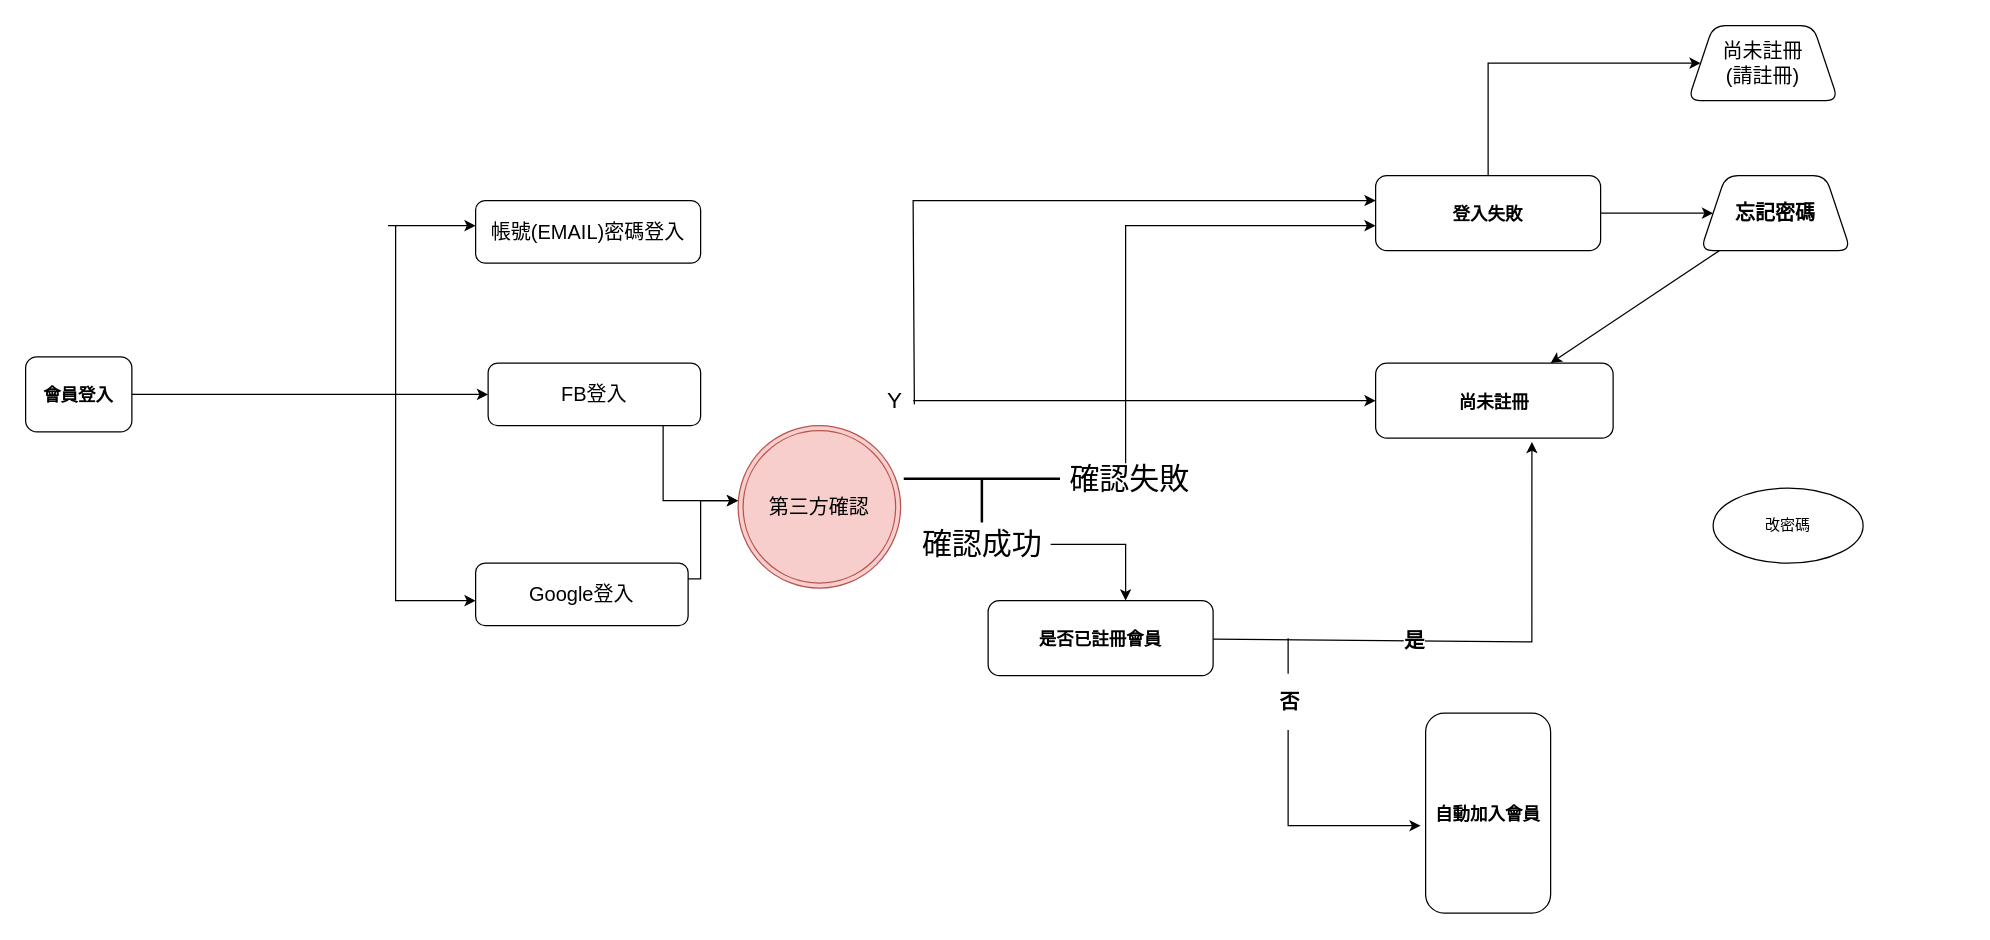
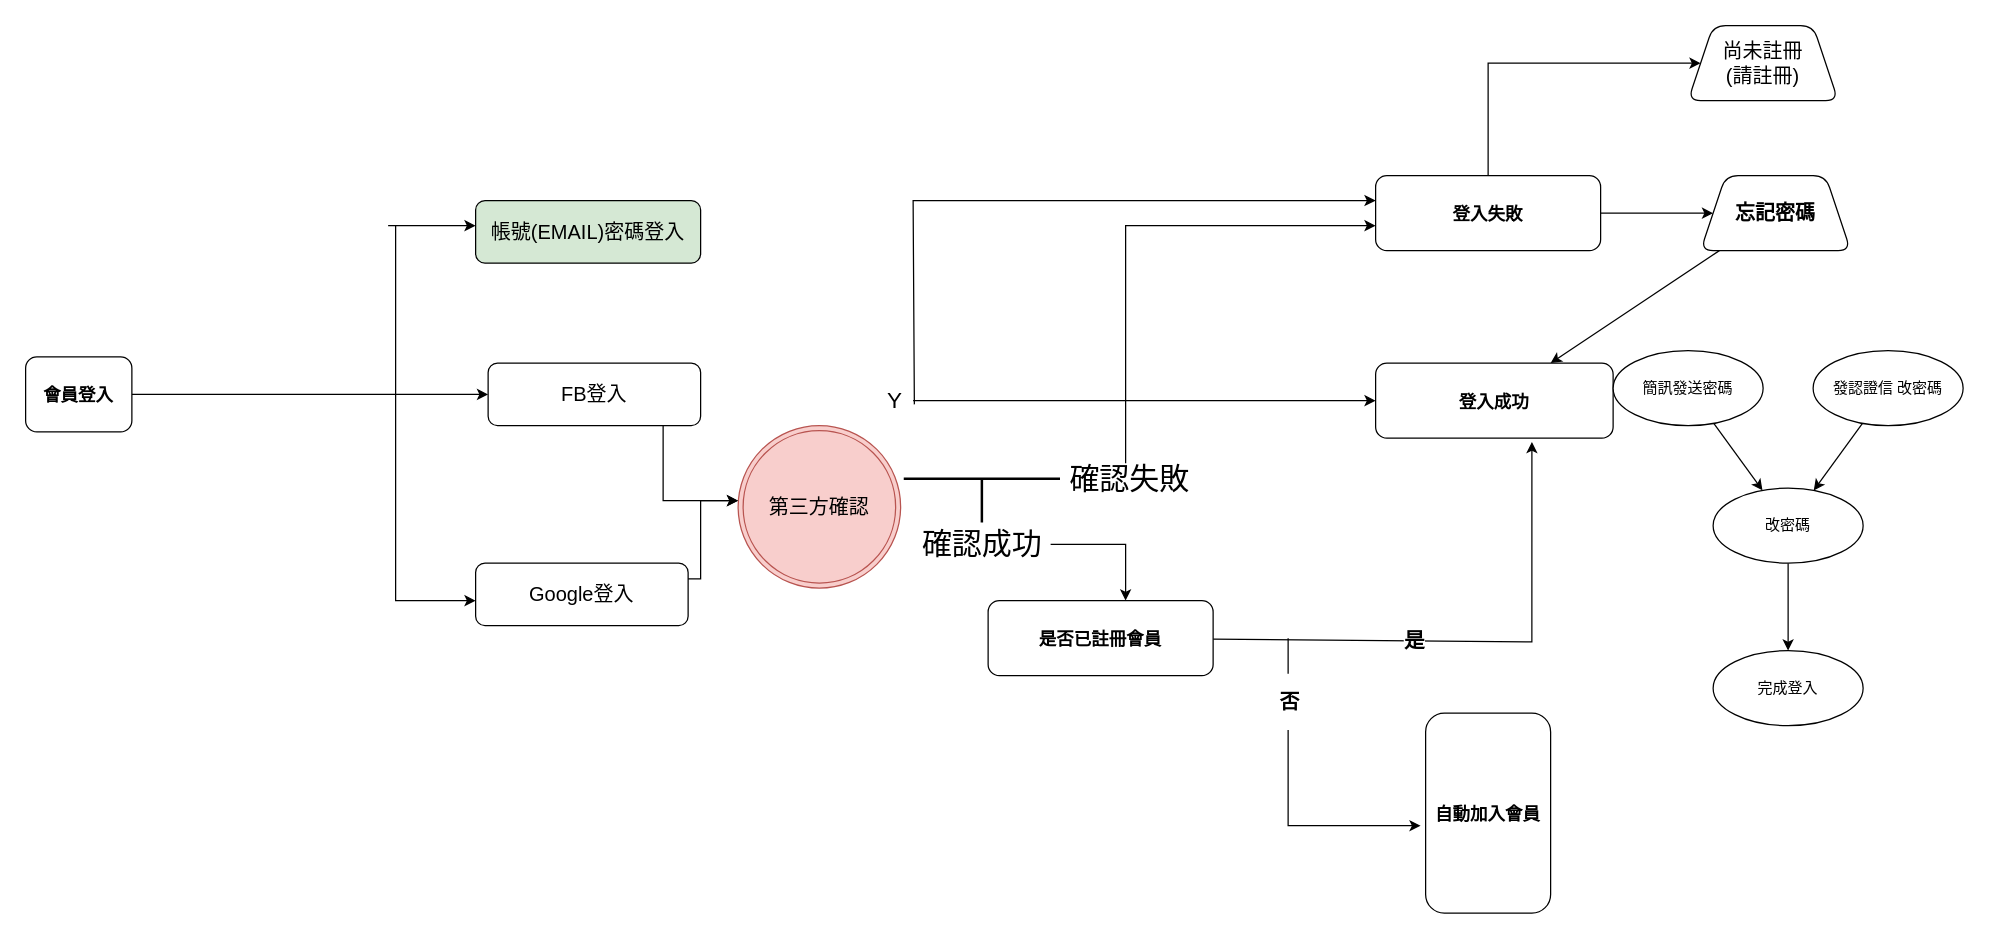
- <mxCell id="5" value="&lt;font style=&quot;font-size: 16px&quot;&gt;帳號(EMAIL)密碼登入&lt;/font&gt;" style="rounded=1;whiteSpace=wrap;html=1;" vertex="1" parent="1"><mxGeometry x="380" y="160" width="180" height="50" as="geometry" /></mxCell>
+ <mxCell id="5" value="&lt;font style=&quot;font-size: 16px&quot;&gt;帳號(EMAIL)密碼登入&lt;/font&gt;" style="rounded=1;whiteSpace=wrap;html=1;fillColor=#d5e8d4;" vertex="1" parent="1"><mxGeometry x="380" y="160" width="180" height="50" as="geometry" /></mxCell>
+ <mxCell id="39" value="簡訊發送密碼" style="ellipse;whiteSpace=wrap;html=1;rounded=1;" vertex="1" parent="1"><mxGeometry x="1290" y="280" width="120" height="60" as="geometry" /></mxCell>
+ <mxCell id="37" value="發認證信 改密碼" style="ellipse;whiteSpace=wrap;html=1;rounded=1;" vertex="1" parent="1"><mxGeometry x="1450" y="280" width="120" height="60" as="geometry" /></mxCell>
- <mxCell id="22" value="&lt;h2&gt;&lt;font style=&quot;font-size: 14px&quot;&gt;&lt;b&gt;尚未註冊&lt;/b&gt;&lt;/font&gt;&lt;/h2&gt;" style="rounded=1;whiteSpace=wrap;html=1;" vertex="1" parent="1"><mxGeometry x="1100" y="290" width="190" height="60" as="geometry" /></mxCell>
+ <mxCell id="22" value="&lt;h2&gt;&lt;font style=&quot;font-size: 14px&quot;&gt;&lt;b&gt;登入成功&lt;/b&gt;&lt;/font&gt;&lt;/h2&gt;" style="rounded=1;whiteSpace=wrap;html=1;" vertex="1" parent="1"><mxGeometry x="1100" y="290" width="190" height="60" as="geometry" /></mxCell>
+ <mxCell id="38" value="" style="edgeStyle=none;rounded=0;orthogonalLoop=1;jettySize=auto;html=1;fontSize=16;" edge="1" parent="1" source="39" target="41"><mxGeometry relative="1" as="geometry" /></mxCell>
+ <mxCell id="36" value="" style="edgeStyle=none;rounded=0;orthogonalLoop=1;jettySize=auto;html=1;fontSize=16;" edge="1" parent="1" source="37" target="41"><mxGeometry relative="1" as="geometry" /></mxCell>
+ <mxCell id="40" value="" style="edgeStyle=none;rounded=0;orthogonalLoop=1;jettySize=auto;html=1;fontSize=16;" edge="1" parent="1" source="41" target="42"><mxGeometry relative="1" as="geometry" /></mxCell>
+ <mxCell id="42" value="完成登入" style="ellipse;whiteSpace=wrap;html=1;rounded=1;" vertex="1" parent="1"><mxGeometry x="1370" y="520" width="120" height="60" as="geometry" /></mxCell>
